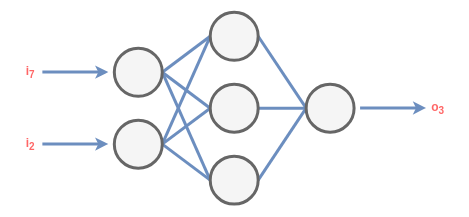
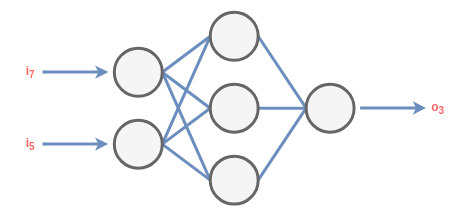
- <mxCell id="21" value="&lt;font style=&quot;font-size: 20px;&quot;&gt;i&lt;span style=&quot;font-size: 20px;&quot;&gt;&lt;sub&gt;2&lt;/sub&gt;&lt;/span&gt;&lt;/font&gt;" style="text;html=1;strokeColor=none;fillColor=none;align=center;verticalAlign=middle;whiteSpace=wrap;rounded=0;strokeWidth=5;fontStyle=1;fontSize=20;fontColor=#FF6666;" vertex="1" parent="1"><mxGeometry x="20" y="225" width="60" height="30" as="geometry" /></mxCell>
+ <mxCell id="21" value="&lt;font style=&quot;font-size: 20px;&quot;&gt;i&lt;span style=&quot;font-size: 20px;&quot;&gt;&lt;sub&gt;5&lt;/sub&gt;&lt;/span&gt;&lt;/font&gt;" style="text;html=1;strokeColor=none;fillColor=none;align=center;verticalAlign=middle;whiteSpace=wrap;rounded=0;strokeWidth=5;fontStyle=1;fontSize=20;fontColor=#FF6666;" vertex="1" parent="1"><mxGeometry x="20" y="225" width="60" height="30" as="geometry" /></mxCell>
